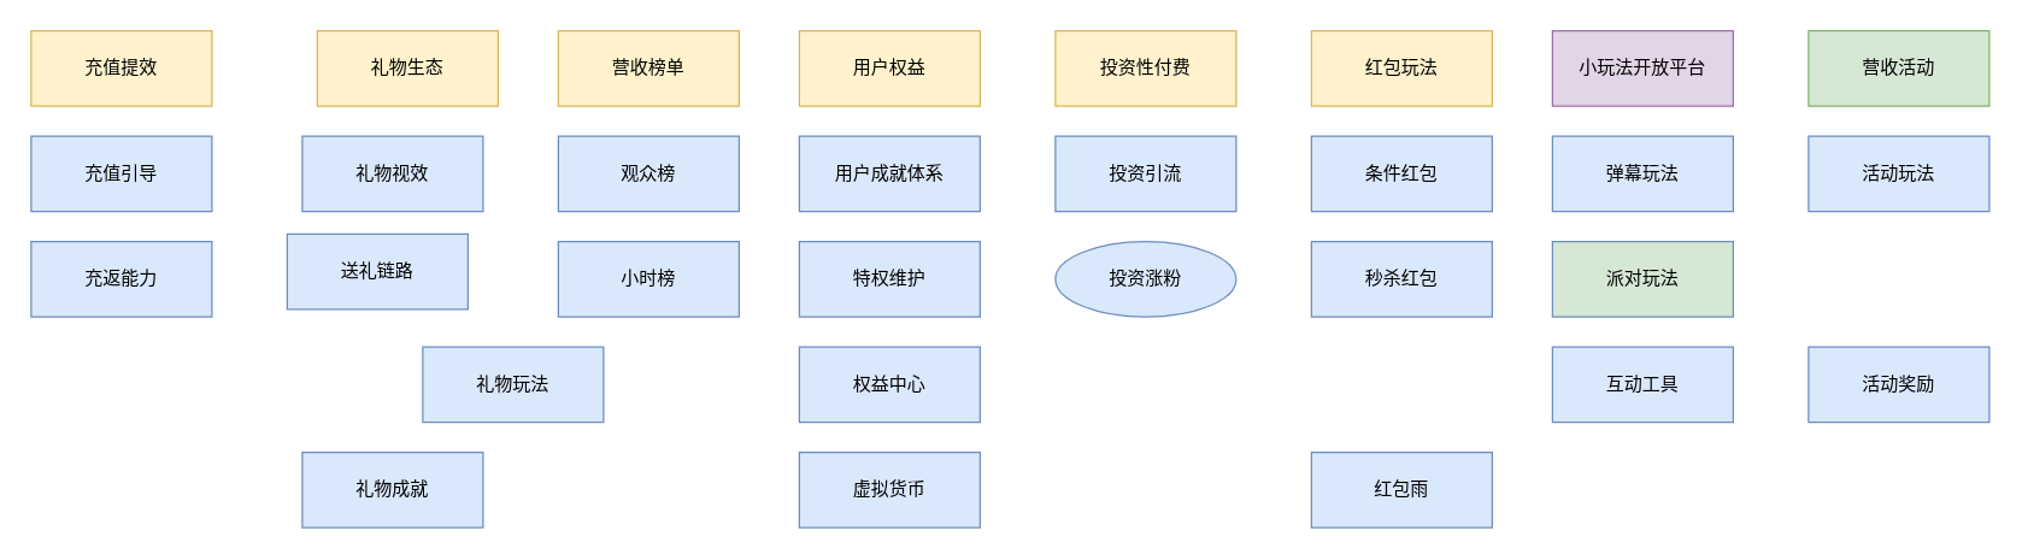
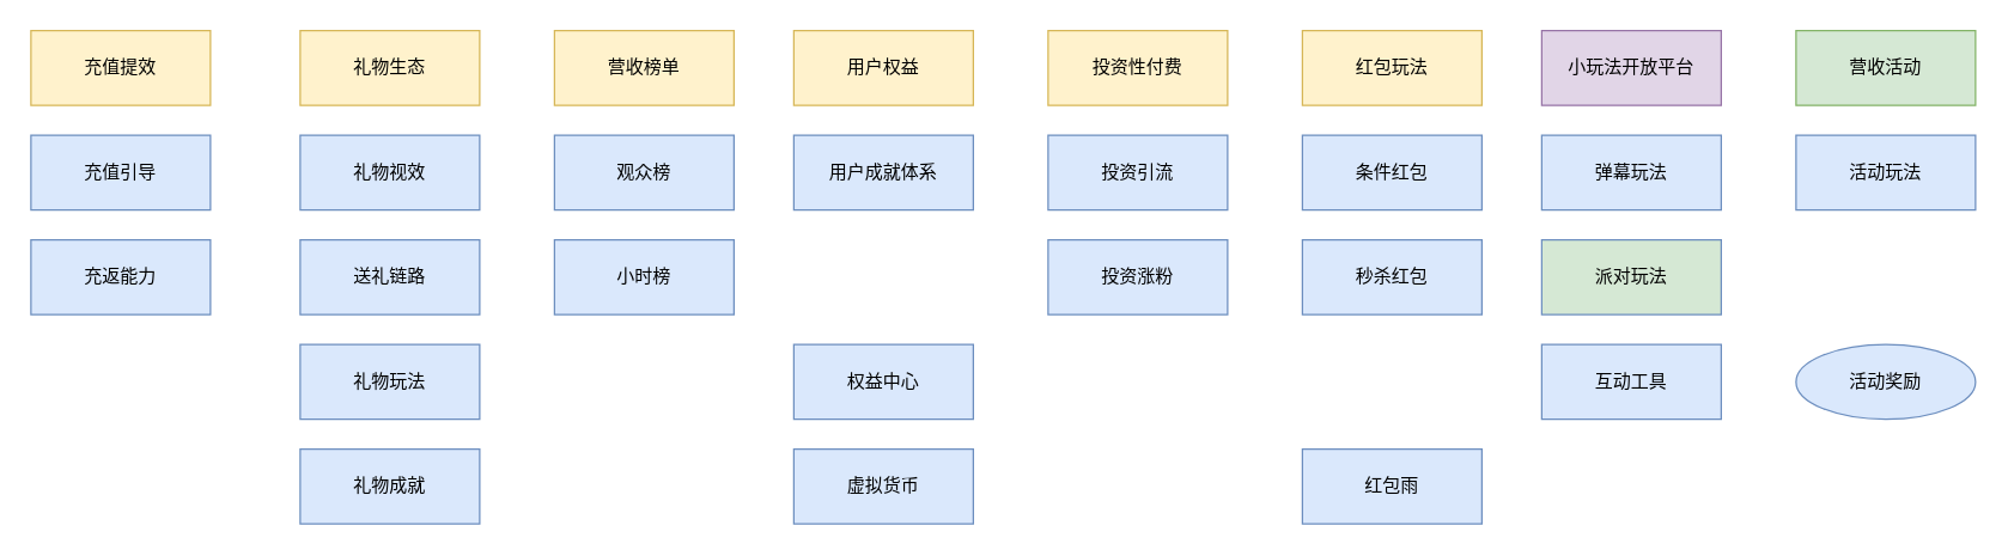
- <mxCell id="3" value="礼物生态" style="rounded=0;whiteSpace=wrap;html=1;fillColor=#fff2cc;strokeColor=#d6b656;" vertex="1" parent="1"><mxGeometry x="210" y="20" width="120" height="50" as="geometry" /></mxCell>
+ <mxCell id="3" value="礼物生态" style="rounded=0;whiteSpace=wrap;html=1;fillColor=#fff2cc;strokeColor=#d6b656;" vertex="1" parent="1"><mxGeometry x="200" y="20" width="120" height="50" as="geometry" /></mxCell>
- <mxCell id="13" value="送礼链路" style="rounded=0;whiteSpace=wrap;html=1;fillColor=#dae8fc;strokeColor=#6c8ebf;" vertex="1" parent="1"><mxGeometry x="190" y="155" width="120" height="50" as="geometry" /></mxCell>
+ <mxCell id="13" value="送礼链路" style="rounded=0;whiteSpace=wrap;html=1;fillColor=#dae8fc;strokeColor=#6c8ebf;" vertex="1" parent="1"><mxGeometry x="200" y="160" width="120" height="50" as="geometry" /></mxCell>
- <mxCell id="19" value="特权维护" style="rounded=0;whiteSpace=wrap;html=1;fillColor=#dae8fc;strokeColor=#6c8ebf;" vertex="1" parent="1"><mxGeometry x="530" y="160" width="120" height="50" as="geometry" /></mxCell>
- <mxCell id="23" value="投资涨粉" style="ellipse;whiteSpace=wrap;html=1;fillColor=#dae8fc;strokeColor=#6c8ebf;" vertex="1" parent="1"><mxGeometry x="700" y="160" width="120" height="50" as="geometry" /></mxCell>
+ <mxCell id="23" value="投资涨粉" style="rounded=0;whiteSpace=wrap;html=1;fillColor=#dae8fc;strokeColor=#6c8ebf;" vertex="1" parent="1"><mxGeometry x="700" y="160" width="120" height="50" as="geometry" /></mxCell>
- <mxCell id="14" value="礼物玩法" style="rounded=0;whiteSpace=wrap;html=1;fillColor=#dae8fc;strokeColor=#6c8ebf;" vertex="1" parent="1"><mxGeometry x="280" y="230" width="120" height="50" as="geometry" /></mxCell>
+ <mxCell id="14" value="礼物玩法" style="rounded=0;whiteSpace=wrap;html=1;fillColor=#dae8fc;strokeColor=#6c8ebf;" vertex="1" parent="1"><mxGeometry x="200" y="230" width="120" height="50" as="geometry" /></mxCell>
- <mxCell id="31" value="活动奖励" style="rounded=0;whiteSpace=wrap;html=1;fillColor=#dae8fc;strokeColor=#6c8ebf;" vertex="1" parent="1"><mxGeometry x="1200" y="230" width="120" height="50" as="geometry" /></mxCell>
+ <mxCell id="31" value="活动奖励" style="ellipse;whiteSpace=wrap;html=1;fillColor=#dae8fc;strokeColor=#6c8ebf;" vertex="1" parent="1"><mxGeometry x="1200" y="230" width="120" height="50" as="geometry" /></mxCell>
